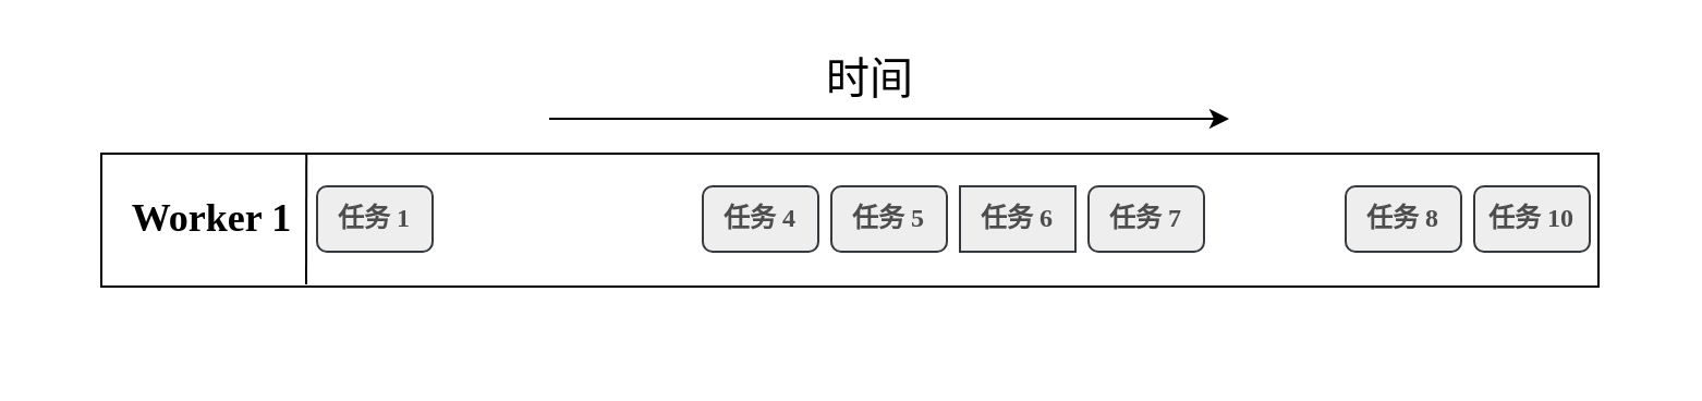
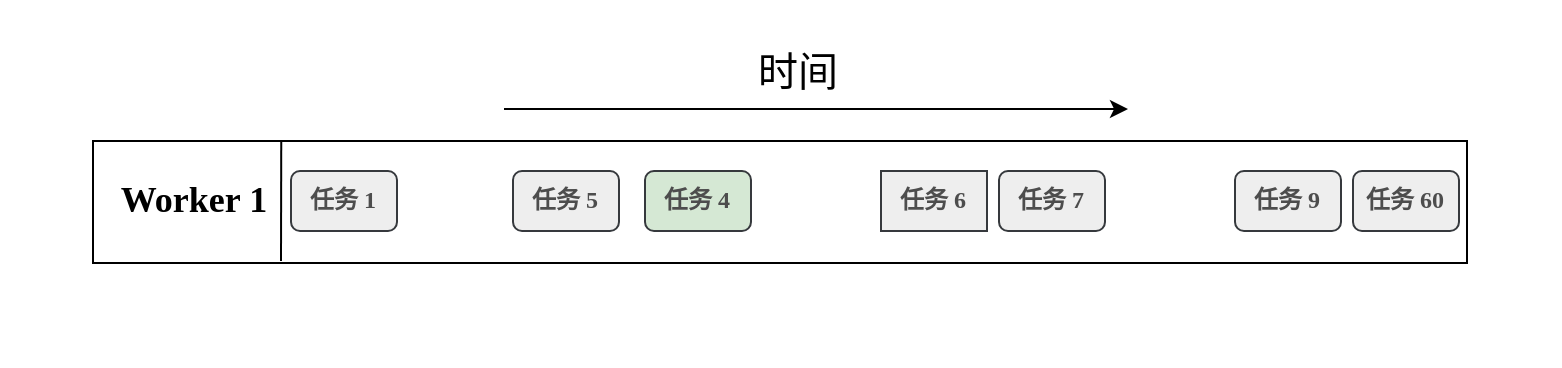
- <mxCell id="7" value="&lt;span style=&quot;border-color: var(--border-color); font-family: &amp;quot;Times New Roman&amp;quot;;&quot;&gt;任务&lt;/span&gt;&lt;font face=&quot;Times New Roman&quot;&gt;&lt;span&gt;&amp;nbsp;4&lt;/span&gt;&lt;/font&gt;" style="rounded=1;whiteSpace=wrap;html=1;fillColor=#eeeeee;strokeColor=#36393d;fontColor=#4D4D4D;fontStyle=1" parent="1" vertex="1"><mxGeometry x="322" y="85" width="53" height="30" as="geometry" /></mxCell>
+ <mxCell id="7" value="&lt;span style=&quot;border-color: var(--border-color); font-family: &amp;quot;Times New Roman&amp;quot;;&quot;&gt;任务&lt;/span&gt;&lt;font face=&quot;Times New Roman&quot;&gt;&lt;span&gt;&amp;nbsp;4&lt;/span&gt;&lt;/font&gt;" style="rounded=1;whiteSpace=wrap;html=1;fillColor=#d5e8d4;strokeColor=#36393d;fontColor=#4D4D4D;fontStyle=1;" parent="1" vertex="1"><mxGeometry x="322" y="85" width="53" height="30" as="geometry" /></mxCell>
- <mxCell id="8" value="&lt;span style=&quot;border-color: var(--border-color); font-family: &amp;quot;Times New Roman&amp;quot;;&quot;&gt;任务&lt;/span&gt;&lt;font face=&quot;Times New Roman&quot;&gt;&lt;span&gt;&amp;nbsp;5&lt;/span&gt;&lt;/font&gt;" style="rounded=1;whiteSpace=wrap;html=1;fillColor=#eeeeee;strokeColor=#36393d;fontColor=#4D4D4D;fontStyle=1" parent="1" vertex="1"><mxGeometry x="381" y="85" width="53" height="30" as="geometry" /></mxCell>
+ <mxCell id="8" value="&lt;span style=&quot;border-color: var(--border-color); font-family: &amp;quot;Times New Roman&amp;quot;;&quot;&gt;任务&lt;/span&gt;&lt;font face=&quot;Times New Roman&quot;&gt;&lt;span&gt;&amp;nbsp;5&lt;/span&gt;&lt;/font&gt;" style="rounded=1;whiteSpace=wrap;html=1;fillColor=#eeeeee;strokeColor=#36393d;fontColor=#4D4D4D;fontStyle=1" parent="1" vertex="1"><mxGeometry x="256" y="85" width="53" height="30" as="geometry" /></mxCell>
- <mxCell id="11" value="&lt;span style=&quot;border-color: var(--border-color); font-family: &amp;quot;Times New Roman&amp;quot;;&quot;&gt;任务&lt;/span&gt;&lt;font face=&quot;Times New Roman&quot;&gt;&lt;span&gt;&amp;nbsp;8&lt;/span&gt;&lt;/font&gt;" style="rounded=1;whiteSpace=wrap;html=1;fillColor=#eeeeee;strokeColor=#36393d;fontColor=#4D4D4D;fontStyle=1" parent="1" vertex="1"><mxGeometry x="617" y="85" width="53" height="30" as="geometry" /></mxCell>
+ <mxCell id="11" value="&lt;span style=&quot;border-color: var(--border-color); font-family: &amp;quot;Times New Roman&amp;quot;;&quot;&gt;任务&lt;/span&gt;&lt;font face=&quot;Times New Roman&quot;&gt;&lt;span&gt;&amp;nbsp;9&lt;/span&gt;&lt;/font&gt;" style="rounded=1;whiteSpace=wrap;html=1;fillColor=#eeeeee;strokeColor=#36393d;fontColor=#4D4D4D;fontStyle=1" parent="1" vertex="1"><mxGeometry x="617" y="85" width="53" height="30" as="geometry" /></mxCell>
- <mxCell id="12" value="&lt;span style=&quot;border-color: var(--border-color); font-family: &amp;quot;Times New Roman&amp;quot;;&quot;&gt;任务&lt;/span&gt;&lt;font face=&quot;Times New Roman&quot;&gt;&lt;span&gt;&amp;nbsp;10&lt;/span&gt;&lt;/font&gt;" style="rounded=1;whiteSpace=wrap;html=1;fillColor=#eeeeee;strokeColor=#36393d;fontColor=#4D4D4D;fontStyle=1" parent="1" vertex="1"><mxGeometry x="676" y="85" width="53" height="30" as="geometry" /></mxCell>
+ <mxCell id="12" value="&lt;span style=&quot;border-color: var(--border-color); font-family: &amp;quot;Times New Roman&amp;quot;;&quot;&gt;任务&lt;/span&gt;&lt;font face=&quot;Times New Roman&quot;&gt;&lt;span&gt;&amp;nbsp;60&lt;/span&gt;&lt;/font&gt;" style="rounded=1;whiteSpace=wrap;html=1;fillColor=#eeeeee;strokeColor=#36393d;fontColor=#4D4D4D;fontStyle=1" parent="1" vertex="1"><mxGeometry x="676" y="85" width="53" height="30" as="geometry" /></mxCell>
